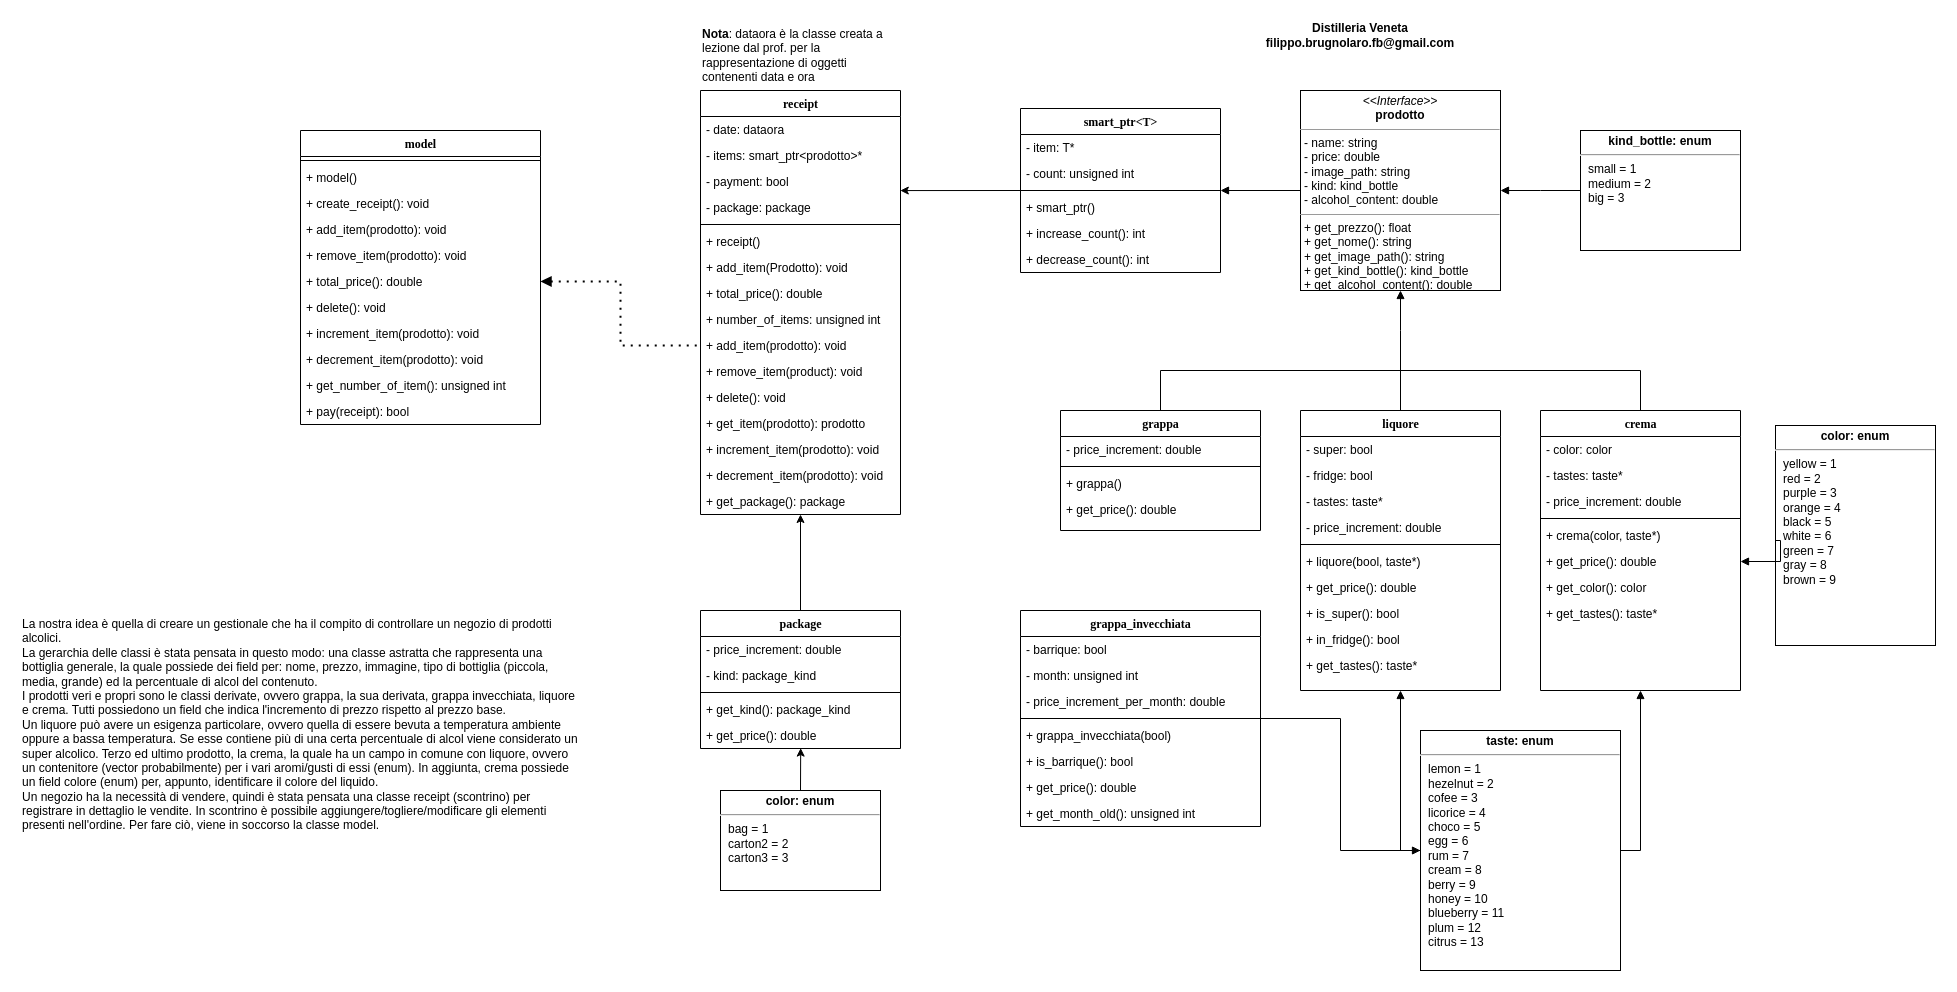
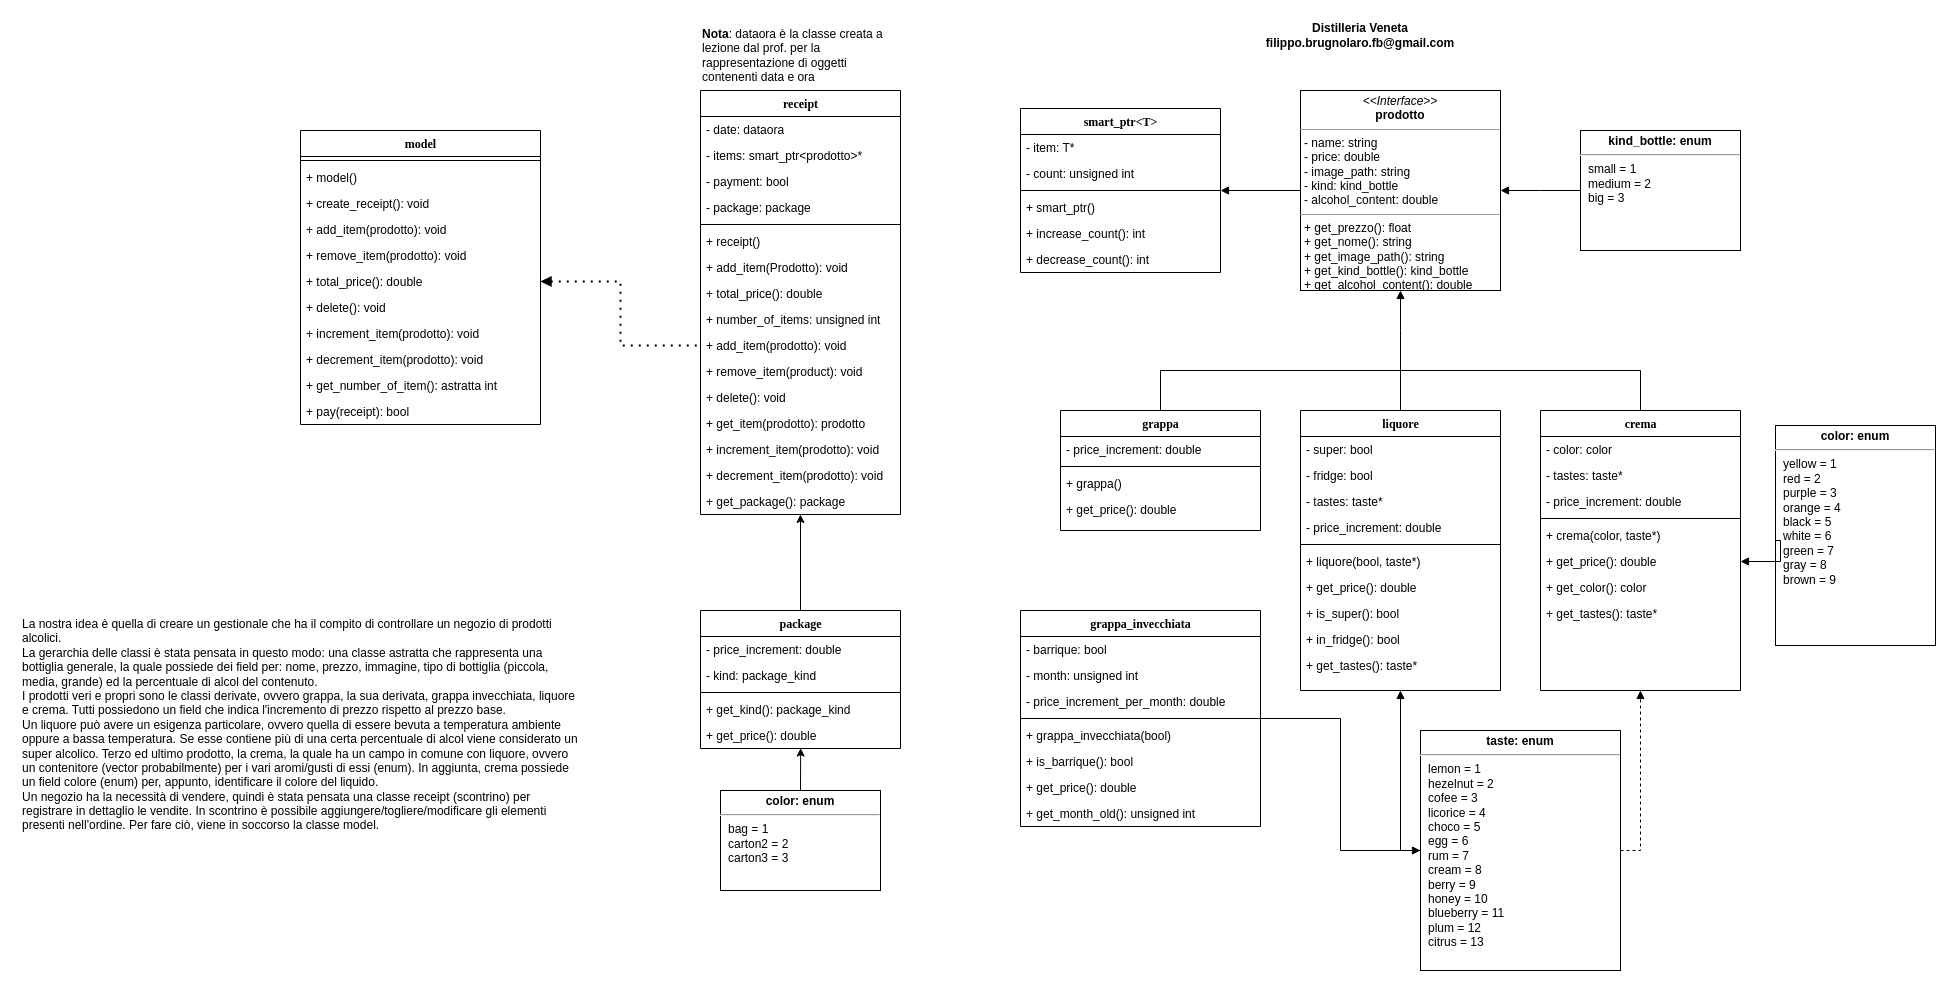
- <mxCell id="95" value="" style="endArrow=classic;html=1;exitX=0;exitY=0.5;exitDx=0;exitDy=0;entryX=0.999;entryY=0.849;entryDx=0;entryDy=0;entryPerimeter=0;" edge="1" parent="1" source="87" target="63"><mxGeometry width="50" height="50" relative="1" as="geometry"><mxPoint x="1010" y="190" as="sourcePoint" /><mxPoint x="980" y="190" as="targetPoint" /></mxGeometry></mxCell>
- <mxCell id="58" value="+ get_number_of_item(): unsigned int" style="text;strokeColor=none;fillColor=none;align=left;verticalAlign=top;spacingLeft=4;spacingRight=4;overflow=hidden;rotatable=0;points=[[0,0.5],[1,0.5]];portConstraint=eastwest;" parent="48" vertex="1"><mxGeometry y="242" width="240" height="26" as="geometry" /></mxCell>
+ <mxCell id="58" value="+ get_number_of_item(): astratta int" style="text;strokeColor=none;fillColor=none;align=left;verticalAlign=top;spacingLeft=4;spacingRight=4;overflow=hidden;rotatable=0;points=[[0,0.5],[1,0.5]];portConstraint=eastwest;" parent="48" vertex="1"><mxGeometry y="242" width="240" height="26" as="geometry" /></mxCell>
- <mxCell id="47" value="" style="endArrow=block;html=1;strokeWidth=1;exitX=1;exitY=0.5;exitDx=0;exitDy=0;entryX=0.5;entryY=1;entryDx=0;entryDy=0;edgeStyle=elbowEdgeStyle;rounded=0;endFill=1;" parent="1" source="45" target="18" edge="1"><mxGeometry width="50" height="50" relative="1" as="geometry"><mxPoint x="1500" y="680" as="sourcePoint" /><mxPoint x="1550" y="630" as="targetPoint" /><Array as="points"><mxPoint x="1640" y="750" /></Array></mxGeometry></mxCell>
+ <mxCell id="47" value="" style="endArrow=block;html=1;strokeWidth=1;exitX=1;exitY=0.5;exitDx=0;exitDy=0;entryX=0.5;entryY=1;entryDx=0;entryDy=0;edgeStyle=elbowEdgeStyle;rounded=0;endFill=1;dashed=1;" parent="1" source="45" target="18" edge="1"><mxGeometry width="50" height="50" relative="1" as="geometry"><mxPoint x="1500" y="680" as="sourcePoint" /><mxPoint x="1550" y="630" as="targetPoint" /><Array as="points"><mxPoint x="1640" y="750" /></Array></mxGeometry></mxCell>
